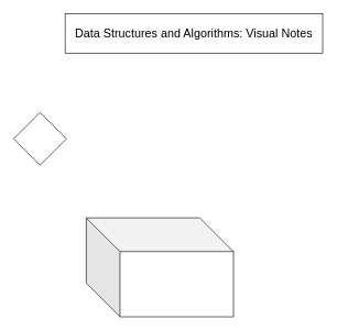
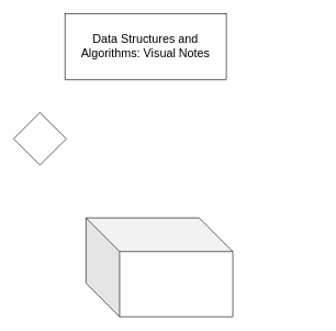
- <mxCell id="2" value="&lt;font style=&quot;font-size: 18px&quot;&gt;Data Structures and Algorithms: Visual Notes&lt;/font&gt;" style="rounded=0;whiteSpace=wrap;html=1;" parent="1" vertex="1"><mxGeometry x="98" y="20" width="390" height="60" as="geometry" /></mxCell>
+ <mxCell id="2" value="&lt;font style=&quot;font-size: 18px&quot;&gt;Data Structures and Algorithms: Visual Notes&lt;/font&gt;" style="rounded=0;whiteSpace=wrap;html=1;" parent="1" vertex="1"><mxGeometry x="98" y="20" width="245" height="100" as="geometry" /></mxCell>
